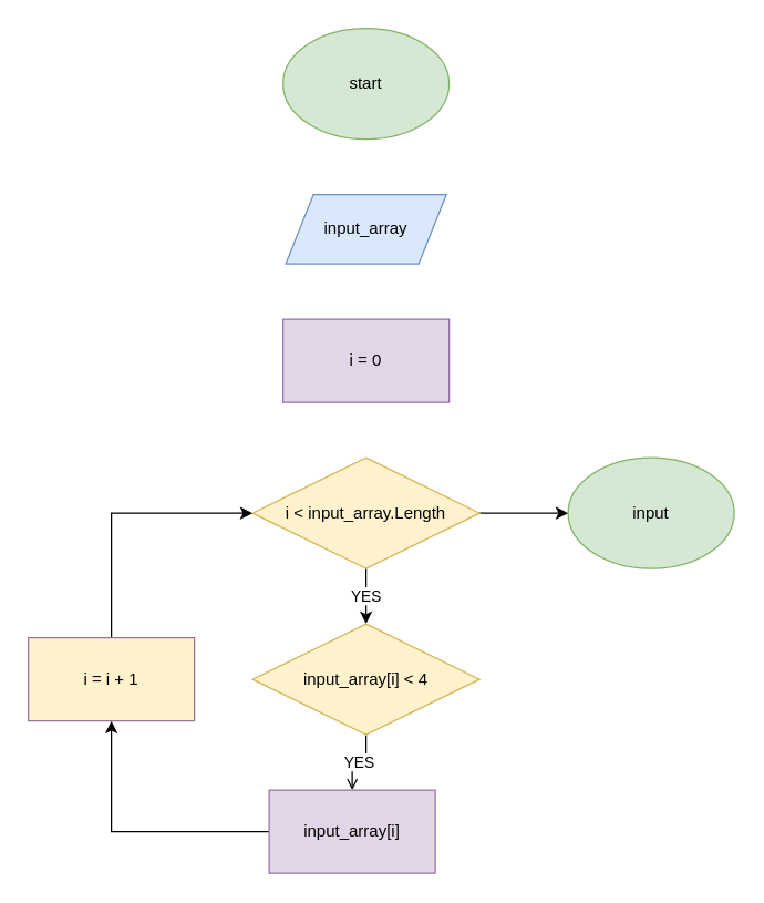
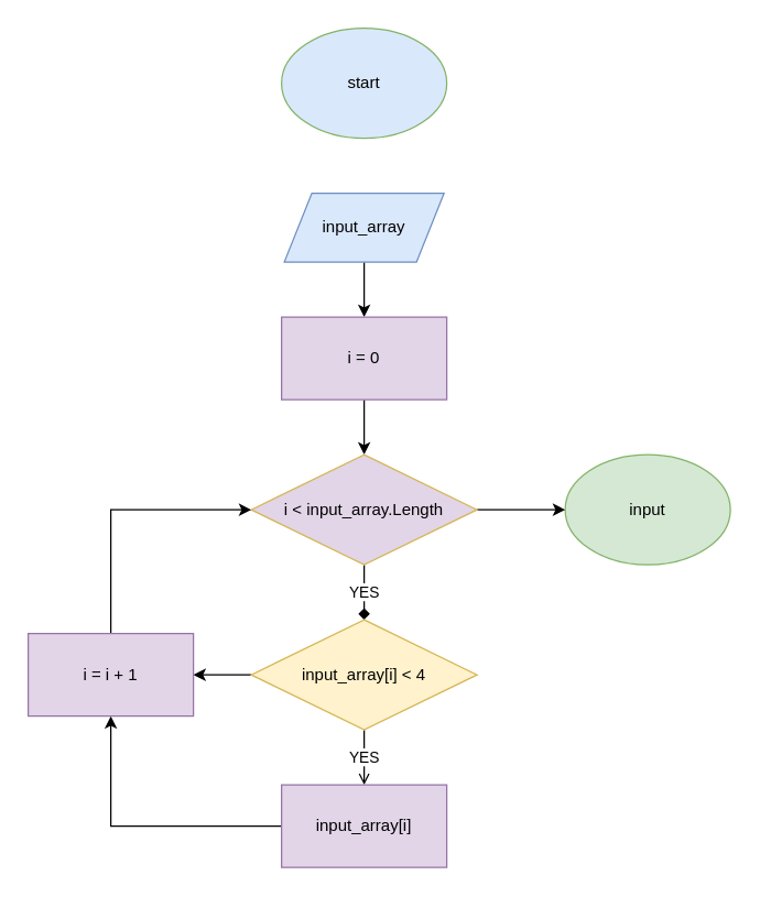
- <mxCell id="2" value="start" style="ellipse;whiteSpace=wrap;html=1;fillColor=#d5e8d4;strokeColor=#82b366;" vertex="1" parent="1"><mxGeometry x="204" y="20" width="120" height="80" as="geometry" /></mxCell>
+ <mxCell id="2" value="start" style="ellipse;whiteSpace=wrap;html=1;fillColor=#dae8fc;strokeColor=#82b366;" vertex="1" parent="1"><mxGeometry x="204" y="20" width="120" height="80" as="geometry" /></mxCell>
+ <mxCell id="4" style="edgeStyle=orthogonalEdgeStyle;rounded=0;orthogonalLoop=1;jettySize=auto;html=1;entryX=0.5;entryY=0;entryDx=0;entryDy=0;" edge="1" parent="1" source="5" target="7"><mxGeometry relative="1" as="geometry" /></mxCell>
+ <mxCell id="6" style="edgeStyle=orthogonalEdgeStyle;rounded=0;orthogonalLoop=1;jettySize=auto;html=1;entryX=0.5;entryY=0;entryDx=0;entryDy=0;" edge="1" parent="1" source="7" target="10"><mxGeometry relative="1" as="geometry" /></mxCell>
- <mxCell id="10" value="i &amp;lt; input_array.Length" style="rhombus;whiteSpace=wrap;html=1;fillColor=#fff2cc;strokeColor=#d6b656;" vertex="1" parent="1"><mxGeometry x="182" y="330" width="164" height="80" as="geometry" /></mxCell>
+ <mxCell id="10" value="i &amp;lt; input_array.Length" style="rhombus;whiteSpace=wrap;html=1;fillColor=#e1d5e7;strokeColor=#d6b656;" vertex="1" parent="1"><mxGeometry x="182" y="330" width="164" height="80" as="geometry" /></mxCell>
- <mxCell id="8" value="YES" style="edgeStyle=orthogonalEdgeStyle;rounded=0;orthogonalLoop=1;jettySize=auto;html=1;entryX=0.5;entryY=0;entryDx=0;entryDy=0;" edge="1" parent="1" source="10" target="13"><mxGeometry relative="1" as="geometry" /></mxCell>
+ <mxCell id="8" value="YES" style="edgeStyle=orthogonalEdgeStyle;rounded=0;orthogonalLoop=1;jettySize=auto;html=1;entryX=0.5;entryY=0;entryDx=0;entryDy=0;endArrow=diamond;" edge="1" parent="1" source="10" target="13"><mxGeometry relative="1" as="geometry" /></mxCell>
- <mxCell id="17" value="i = i + 1" style="rounded=0;whiteSpace=wrap;html=1;fillColor=#fff2cc;strokeColor=#9673a6;" vertex="1" parent="1"><mxGeometry x="20" y="460" width="120" height="60" as="geometry" /></mxCell>
+ <mxCell id="17" value="i = i + 1" style="rounded=0;whiteSpace=wrap;html=1;fillColor=#e1d5e7;strokeColor=#9673a6;" vertex="1" parent="1"><mxGeometry x="20" y="460" width="120" height="60" as="geometry" /></mxCell>
+ <mxCell id="12" style="edgeStyle=orthogonalEdgeStyle;rounded=0;orthogonalLoop=1;jettySize=auto;html=1;entryX=1;entryY=0.5;entryDx=0;entryDy=0;" edge="1" parent="1" source="13" target="17"><mxGeometry relative="1" as="geometry" /></mxCell>
- <mxCell id="15" value="input_array[i]" style="rounded=0;whiteSpace=wrap;html=1;fillColor=#e1d5e7;strokeColor=#9673a6;" vertex="1" parent="1"><mxGeometry x="194" y="570" width="120" height="60" as="geometry" /></mxCell>
+ <mxCell id="15" value="input_array[i]" style="rounded=0;whiteSpace=wrap;html=1;fillColor=#e1d5e7;strokeColor=#9673a6;" vertex="1" parent="1"><mxGeometry x="204" y="570" width="120" height="60" as="geometry" /></mxCell>
